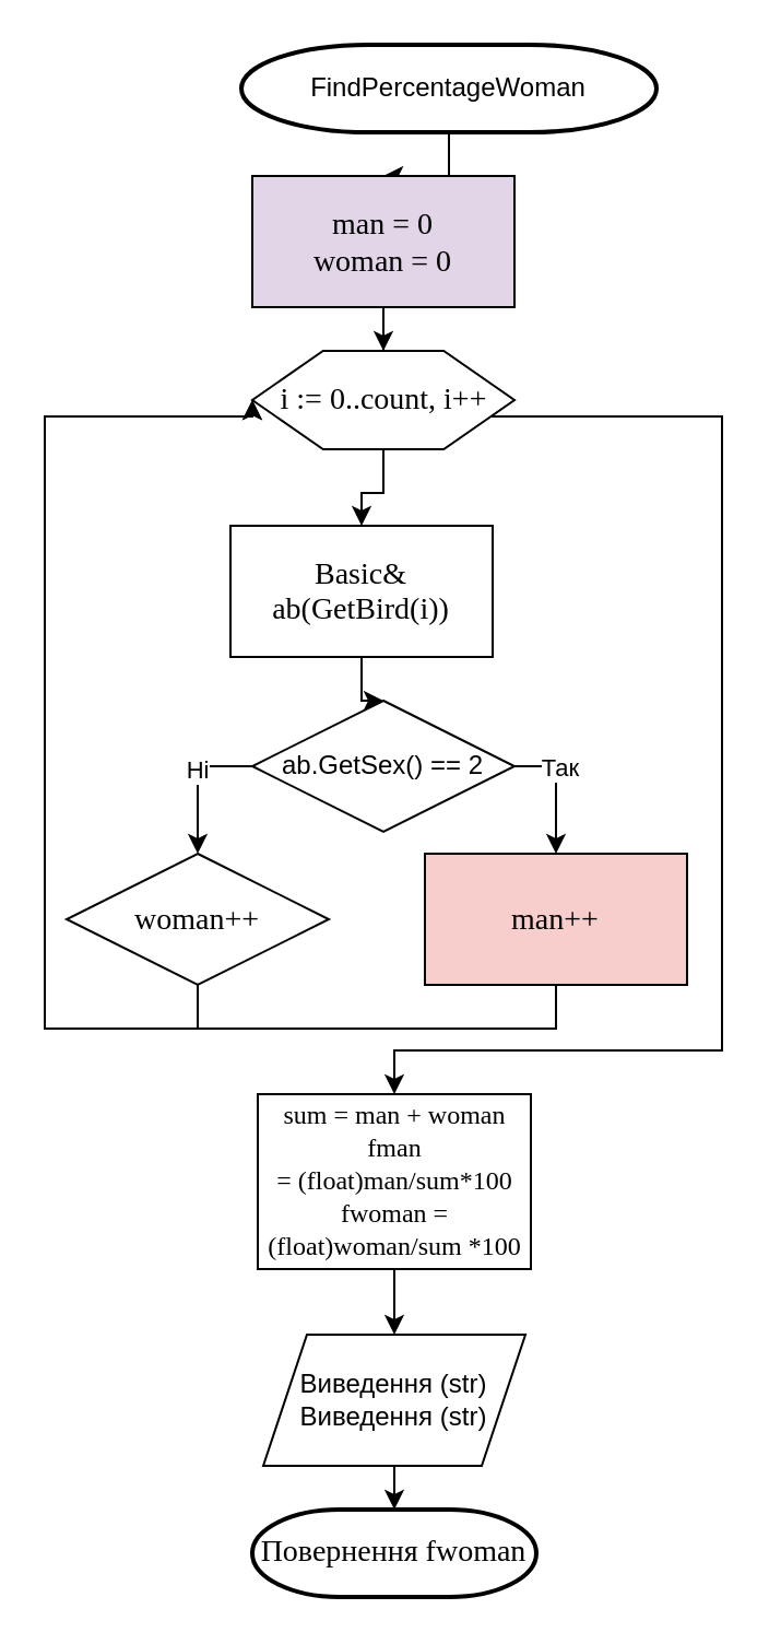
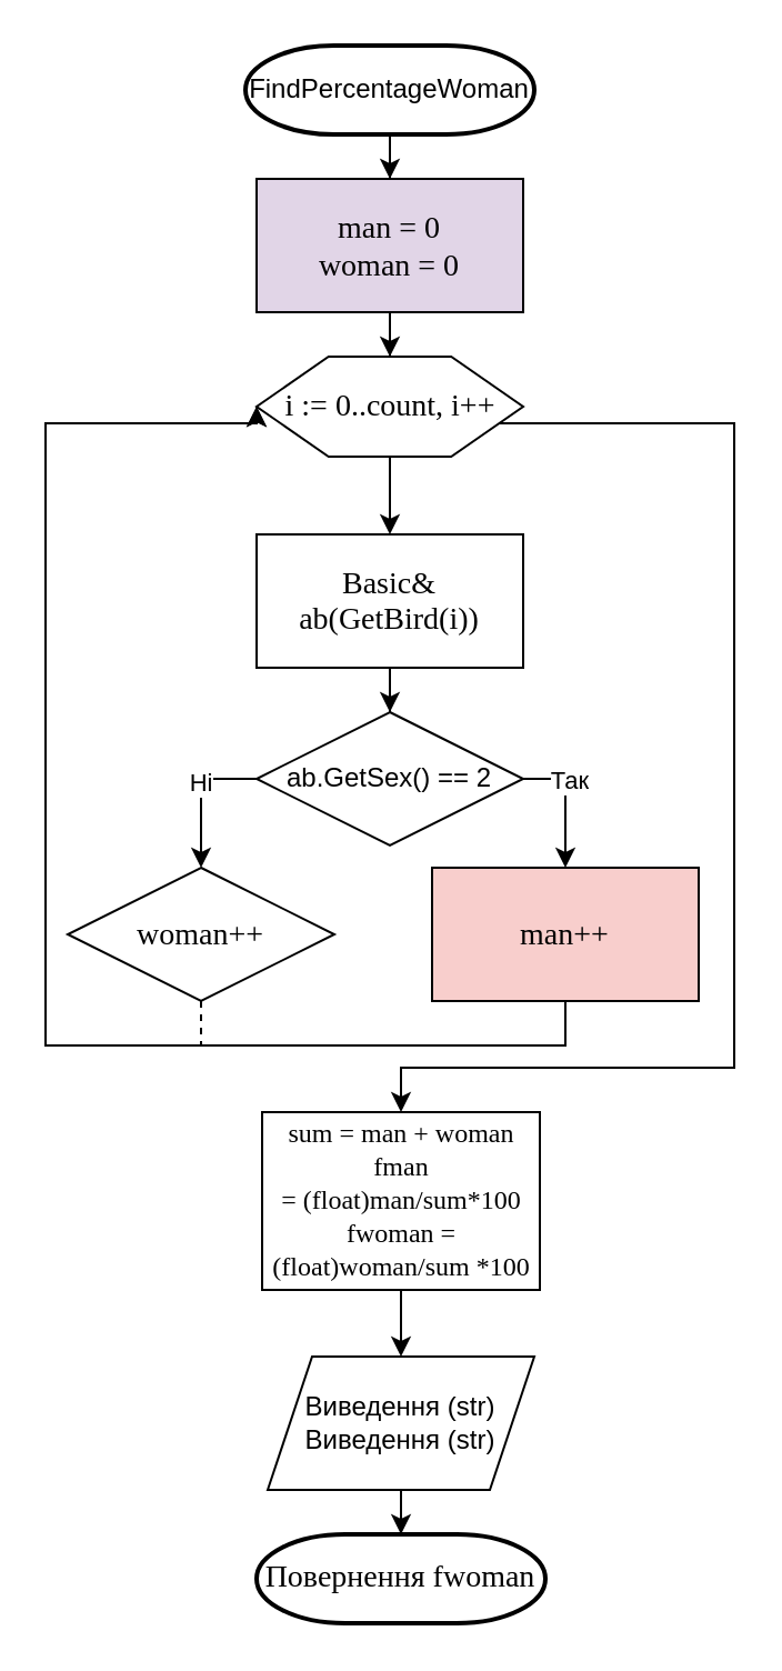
- <mxCell id="3" value="FindPercentageWoman" style="strokeWidth=2;html=1;shape=mxgraph.flowchart.terminator;whiteSpace=wrap;" vertex="1" parent="1"><mxGeometry x="110" y="20" width="190" height="40" as="geometry" /></mxCell>
+ <mxCell id="3" value="FindPercentageWoman" style="strokeWidth=2;html=1;shape=mxgraph.flowchart.terminator;whiteSpace=wrap;" vertex="1" parent="1"><mxGeometry x="110" y="20" width="130" height="40" as="geometry" /></mxCell>
- <mxCell id="16" value="&lt;p style=&quot;margin: 0px ; font-stretch: normal ; line-height: normal&quot;&gt;&lt;font face=&quot;Times New Roman&quot; style=&quot;font-size: 14px&quot;&gt;Basic&amp;amp; ab(GetBird(i))&lt;/font&gt;&lt;/p&gt;" style="rounded=0;whiteSpace=wrap;html=1;" vertex="1" parent="1"><mxGeometry x="105" y="240" width="120" height="60" as="geometry" /></mxCell>
+ <mxCell id="16" value="&lt;p style=&quot;margin: 0px ; font-stretch: normal ; line-height: normal&quot;&gt;&lt;font face=&quot;Times New Roman&quot; style=&quot;font-size: 14px&quot;&gt;Basic&amp;amp; ab(GetBird(i))&lt;/font&gt;&lt;/p&gt;" style="rounded=0;whiteSpace=wrap;html=1;" vertex="1" parent="1"><mxGeometry x="115" y="240" width="120" height="60" as="geometry" /></mxCell>
- <mxCell id="17" style="edgeStyle=orthogonalEdgeStyle;rounded=0;orthogonalLoop=1;jettySize=auto;html=1;entryX=0;entryY=0.5;entryDx=0;entryDy=0;" edge="1" parent="1" source="18" target="7"><mxGeometry relative="1" as="geometry"><Array as="points"><mxPoint x="90" y="470" /><mxPoint x="20" y="470" /><mxPoint x="20" y="190" /></Array></mxGeometry></mxCell>
+ <mxCell id="17" style="edgeStyle=orthogonalEdgeStyle;rounded=0;orthogonalLoop=1;jettySize=auto;html=1;entryX=0;entryY=0.5;entryDx=0;entryDy=0;dashed=1;" edge="1" parent="1" source="18" target="7"><mxGeometry relative="1" as="geometry"><Array as="points"><mxPoint x="90" y="470" /><mxPoint x="20" y="470" /><mxPoint x="20" y="190" /></Array></mxGeometry></mxCell>
